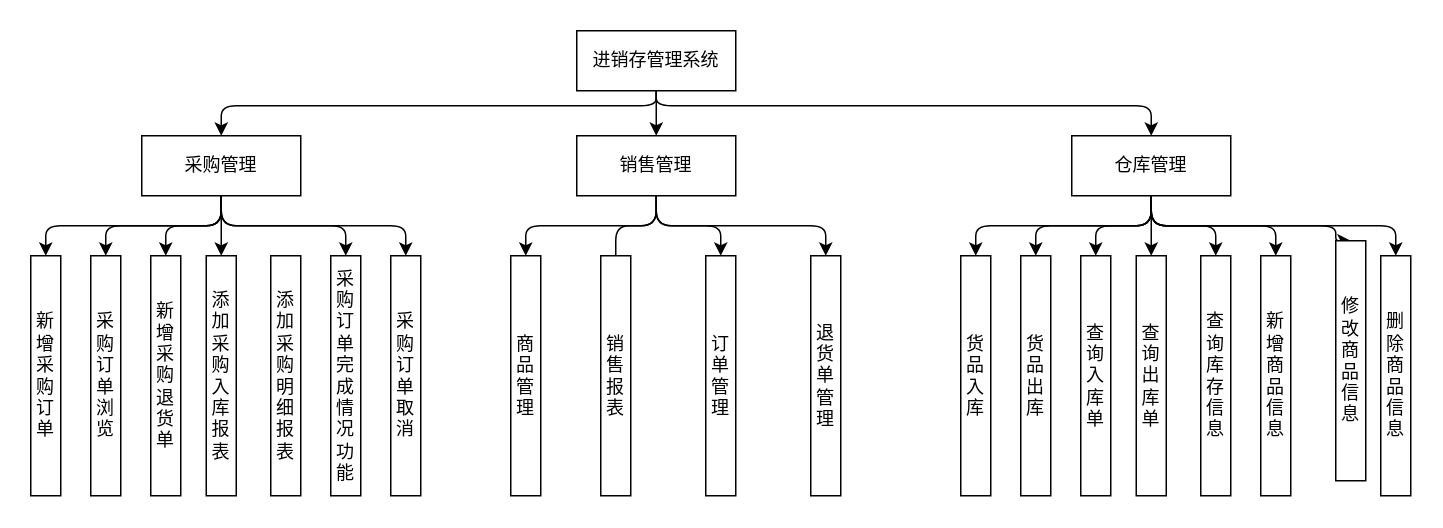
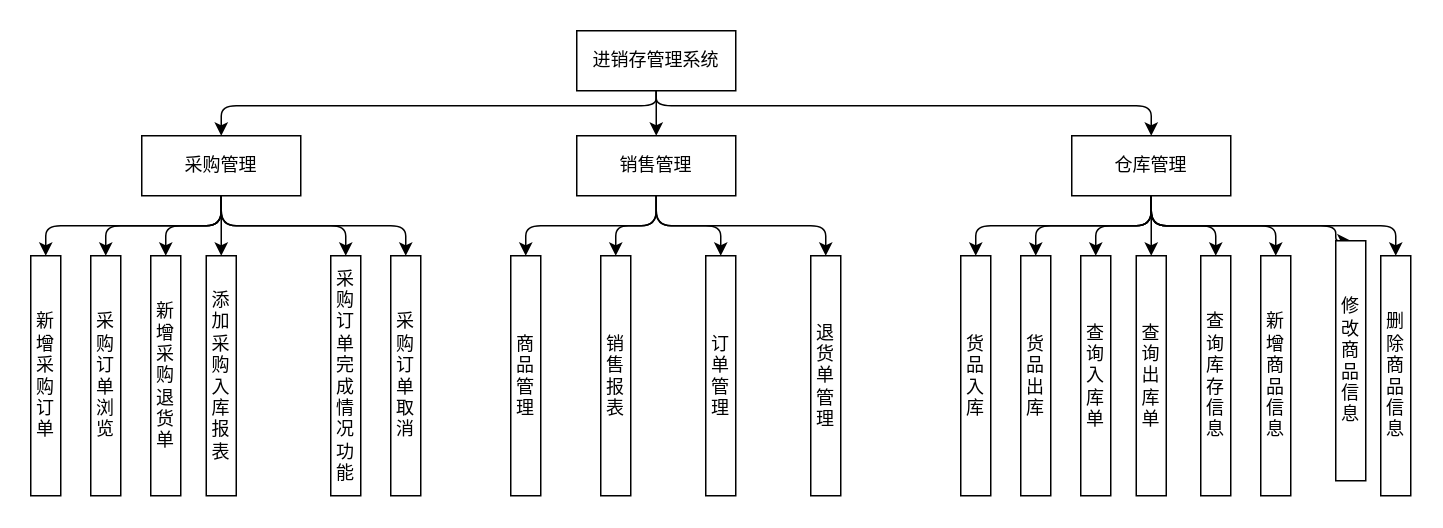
- <mxCell id="16" style="edgeStyle=orthogonalEdgeStyle;html=1;entryX=0.5;entryY=0;entryDx=0;entryDy=0;endArrow=none;" edge="1" parent="1" source="19" target="37"><mxGeometry relative="1" as="geometry" /></mxCell>
+ <mxCell id="16" style="edgeStyle=orthogonalEdgeStyle;html=1;entryX=0.5;entryY=0;entryDx=0;entryDy=0;" edge="1" parent="1" source="19" target="37"><mxGeometry relative="1" as="geometry" /></mxCell>
- <mxCell id="30" value="添加采购明细报表" style="whiteSpace=wrap;html=1;" vertex="1" parent="1"><mxGeometry x="180" y="170" width="20" height="160" as="geometry" /></mxCell>
